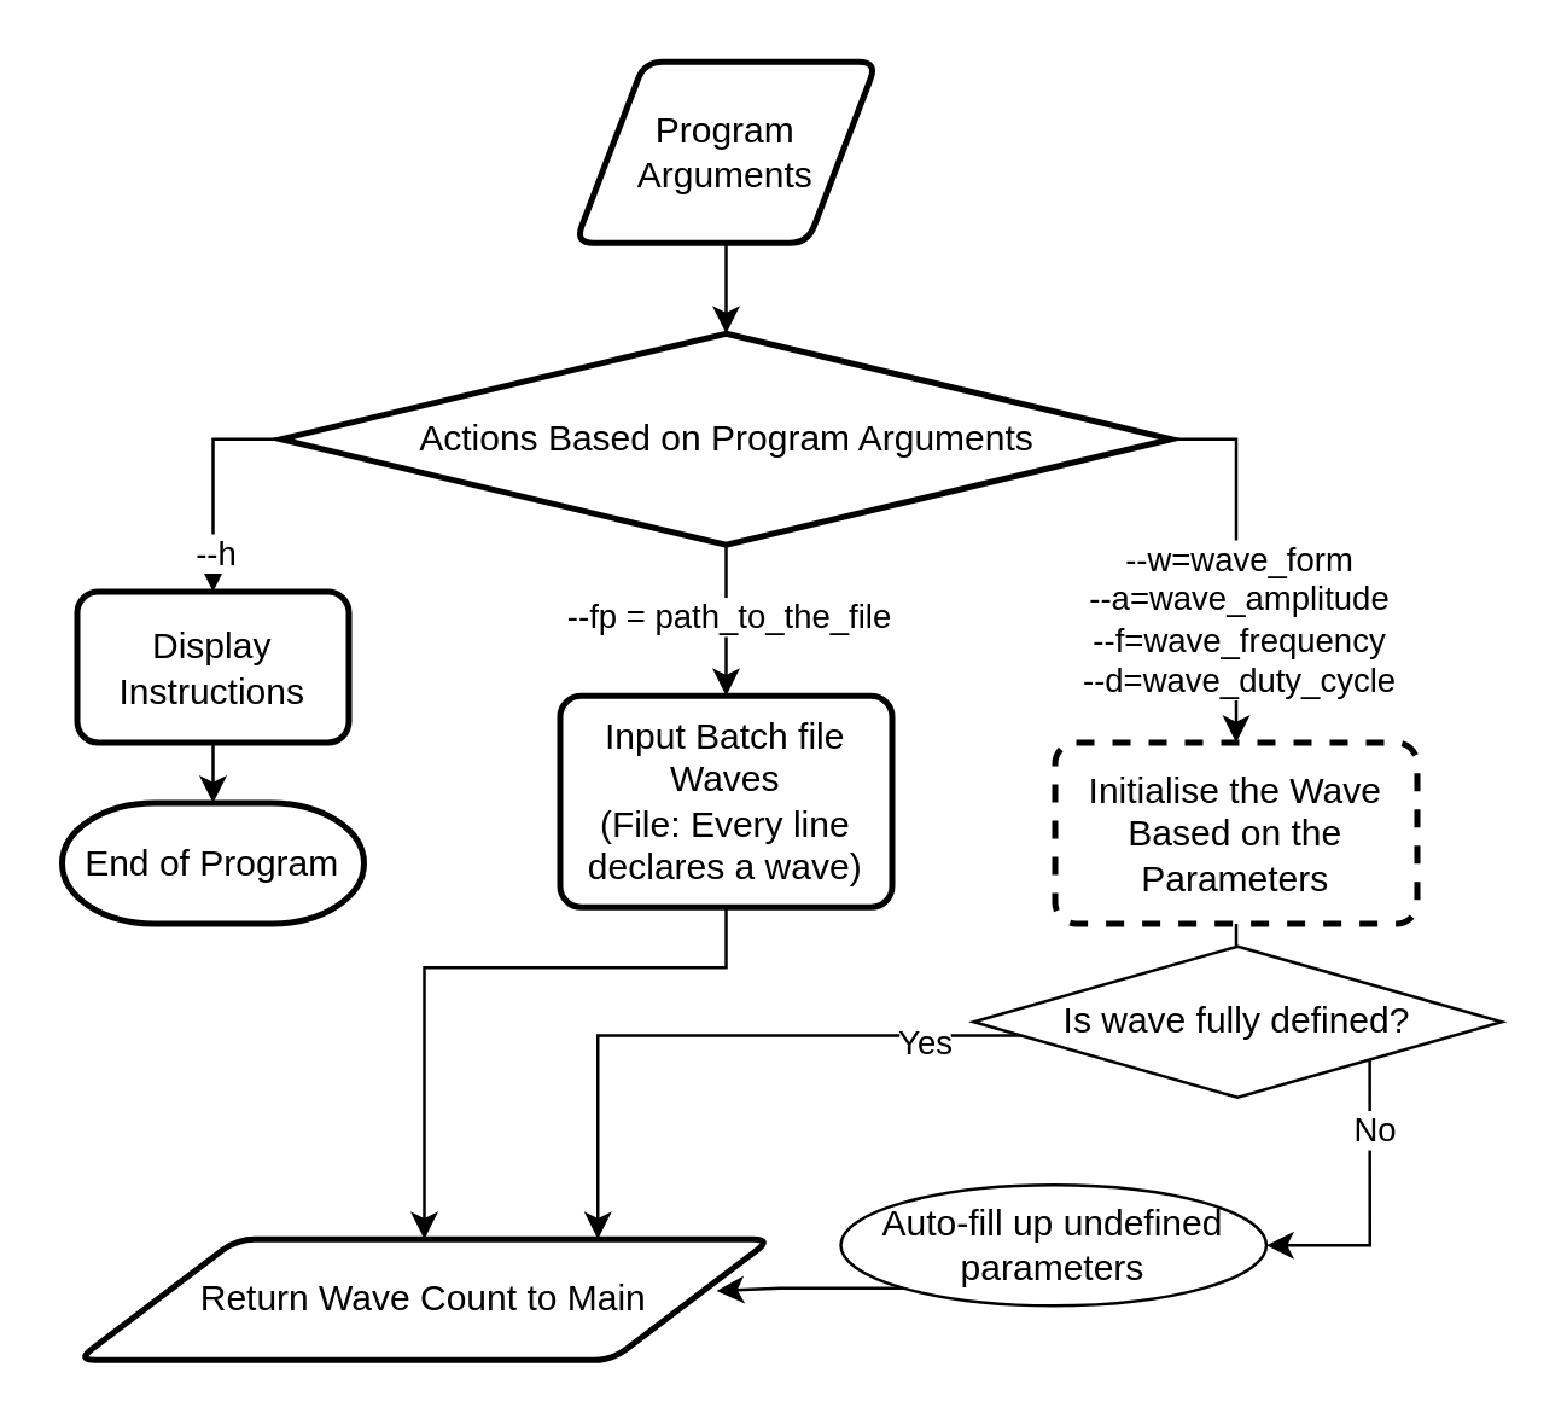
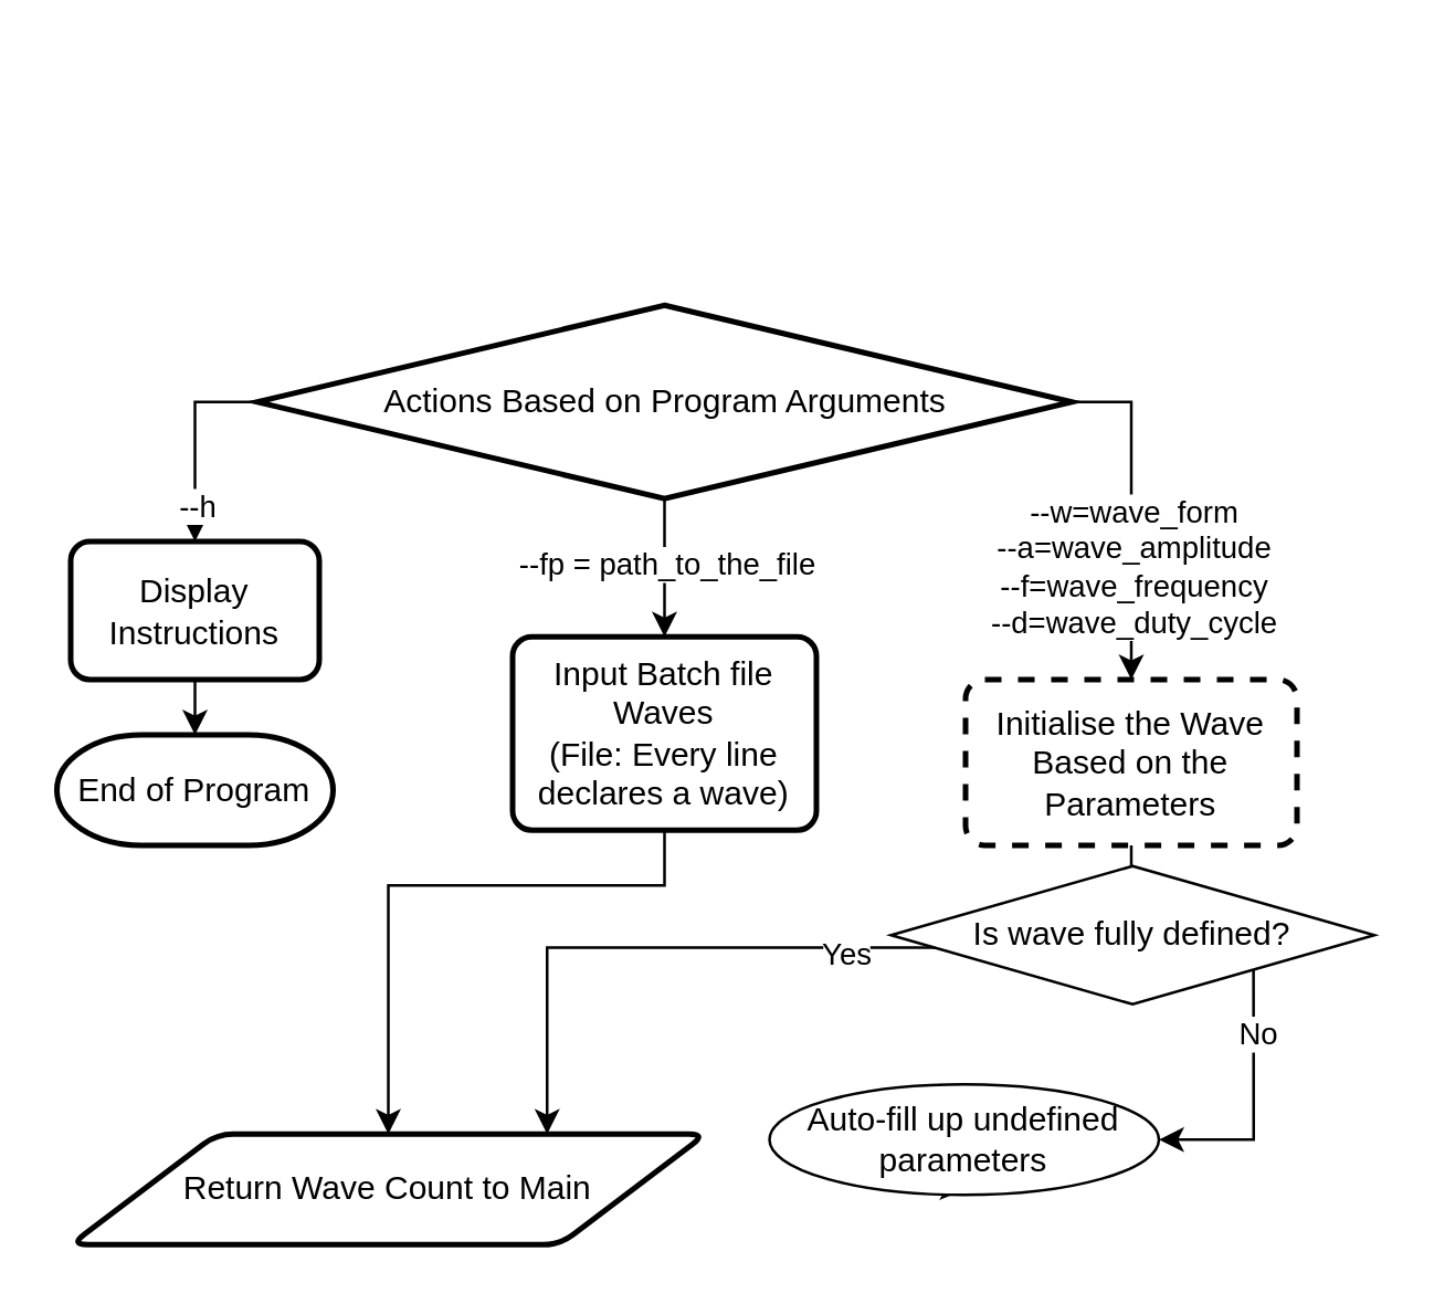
- <mxCell id="3" value="Program Arguments" style="shape=parallelogram;html=1;strokeWidth=2;perimeter=parallelogramPerimeter;whiteSpace=wrap;rounded=1;arcSize=12;size=0.23;" parent="1" vertex="1"><mxGeometry x="190" y="20" width="100" height="60" as="geometry" /></mxCell>
- <mxCell id="2" style="edgeStyle=orthogonalEdgeStyle;rounded=0;orthogonalLoop=1;jettySize=auto;html=1;exitX=0.5;exitY=1;exitDx=0;exitDy=0;entryX=0.5;entryY=0;entryDx=0;entryDy=0;entryPerimeter=0;" parent="1" source="3" target="16" edge="1"><mxGeometry relative="1" as="geometry" /></mxCell>
- <mxCell id="23" style="edgeStyle=orthogonalEdgeStyle;rounded=0;orthogonalLoop=1;jettySize=auto;html=1;exitX=0;exitY=1;exitDx=0;exitDy=0;entryX=0.921;entryY=0.428;entryDx=0;entryDy=0;entryPerimeter=0;" edge="1" parent="1" source="24" target="18"><mxGeometry relative="1" as="geometry"><mxPoint x="405" y="450" as="targetPoint" /></mxGeometry></mxCell>
+ <mxCell id="23" style="edgeStyle=orthogonalEdgeStyle;rounded=0;orthogonalLoop=1;jettySize=auto;html=1;exitX=0;exitY=1;exitDx=0;exitDy=0;" edge="1" parent="1" source="24" target="25"><mxGeometry relative="1" as="geometry"><mxPoint x="405" y="450" as="targetPoint" /></mxGeometry></mxCell>
